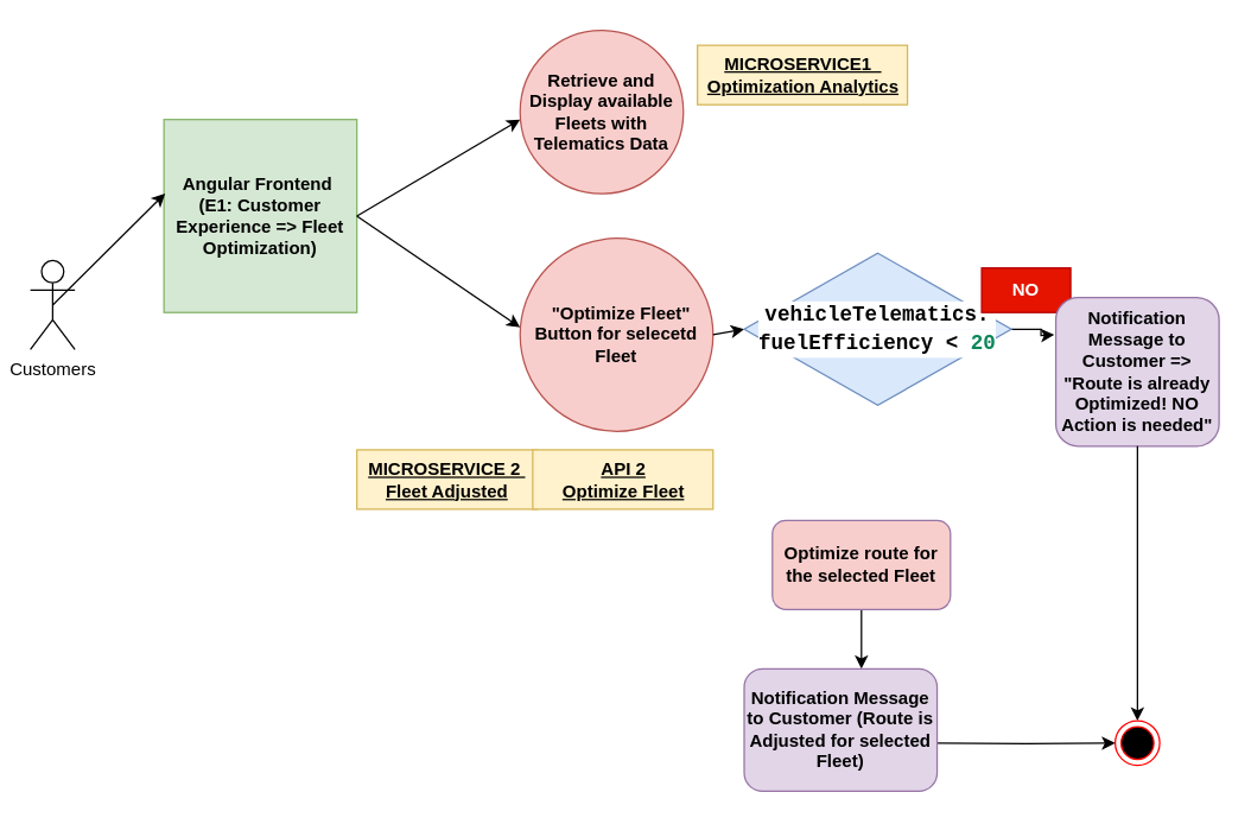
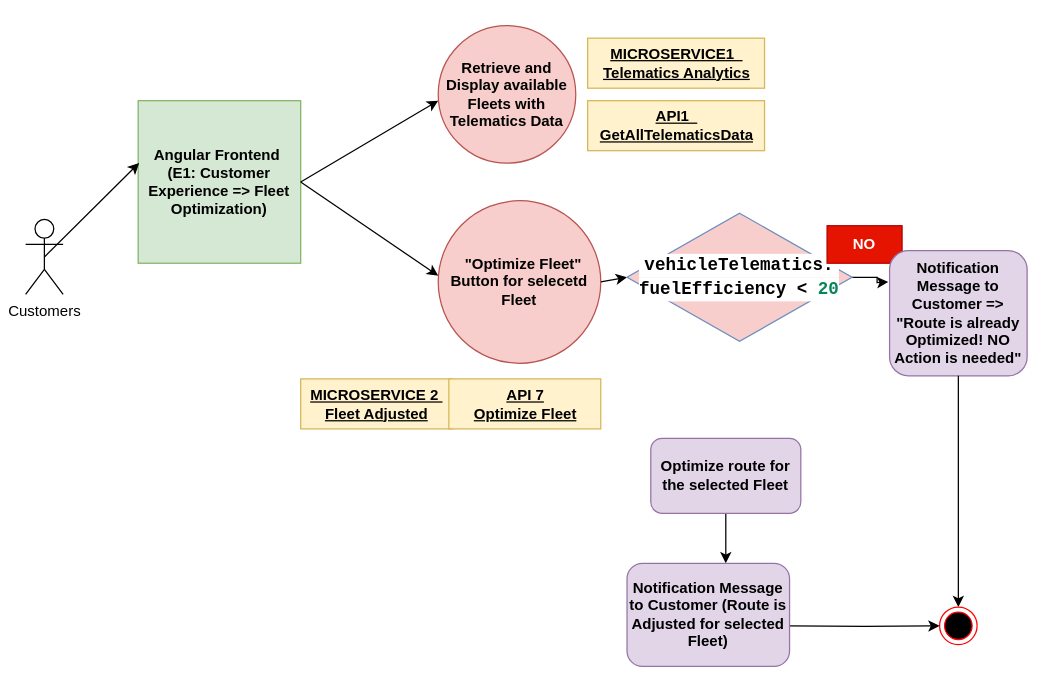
- <mxCell id="19" value="&lt;b&gt;&lt;u&gt;MICROSERVICE1&amp;nbsp;&amp;nbsp;&lt;/u&gt;&lt;/b&gt;&lt;div&gt;&lt;b&gt;&lt;u&gt;Optimization Analytics&lt;/u&gt;&lt;/b&gt;&lt;/div&gt;" style="text;html=1;strokeColor=#d6b656;fillColor=#fff2cc;align=center;verticalAlign=middle;whiteSpace=wrap;rounded=0;" parent="1" vertex="1"><mxGeometry x="469.5" y="30" width="141.5" height="40" as="geometry" /></mxCell>
+ <mxCell id="19" value="&lt;b&gt;&lt;u&gt;MICROSERVICE1&amp;nbsp;&amp;nbsp;&lt;/u&gt;&lt;/b&gt;&lt;div&gt;&lt;b&gt;&lt;u&gt;Telematics Analytics&lt;/u&gt;&lt;/b&gt;&lt;/div&gt;" style="text;html=1;strokeColor=#d6b656;fillColor=#fff2cc;align=center;verticalAlign=middle;whiteSpace=wrap;rounded=0;" parent="1" vertex="1"><mxGeometry x="469.5" y="30" width="141.5" height="40" as="geometry" /></mxCell>
+ <mxCell id="21" value="&lt;b&gt;&lt;u&gt;API1&amp;nbsp;&amp;nbsp;&lt;/u&gt;&lt;/b&gt;&lt;div&gt;&lt;b&gt;&lt;u&gt;GetAllTelematicsData&lt;/u&gt;&lt;/b&gt;&lt;/div&gt;" style="text;html=1;strokeColor=#d6b656;fillColor=#fff2cc;align=center;verticalAlign=middle;whiteSpace=wrap;rounded=0;" parent="1" vertex="1"><mxGeometry x="469.5" y="80" width="141.5" height="40" as="geometry" /></mxCell>
- <mxCell id="11" value="&lt;div style=&quot;background-color: rgb(255, 255, 255); font-family: Consolas, &amp;quot;Courier New&amp;quot;, monospace; font-size: 14px; line-height: 19px; white-space: pre;&quot;&gt;&lt;b&gt;vehicleTelematics.&lt;/b&gt;&lt;/div&gt;&lt;div style=&quot;background-color: rgb(255, 255, 255); font-family: Consolas, &amp;quot;Courier New&amp;quot;, monospace; font-size: 14px; line-height: 19px; white-space: pre;&quot;&gt;&lt;b&gt;fuelEfficiency &amp;lt; &lt;span style=&quot;color: #098658;&quot;&gt;20&lt;/span&gt;&lt;/b&gt;&lt;/div&gt;" style="rhombus;whiteSpace=wrap;html=1;fillColor=#dae8fc;strokeColor=#6c8ebf;" parent="1" vertex="1"><mxGeometry x="501" y="170" width="180" height="102.5" as="geometry" /></mxCell>
+ <mxCell id="11" value="&lt;div style=&quot;background-color: rgb(255, 255, 255); font-family: Consolas, &amp;quot;Courier New&amp;quot;, monospace; font-size: 14px; line-height: 19px; white-space: pre;&quot;&gt;&lt;b&gt;vehicleTelematics.&lt;/b&gt;&lt;/div&gt;&lt;div style=&quot;background-color: rgb(255, 255, 255); font-family: Consolas, &amp;quot;Courier New&amp;quot;, monospace; font-size: 14px; line-height: 19px; white-space: pre;&quot;&gt;&lt;b&gt;fuelEfficiency &amp;lt; &lt;span style=&quot;color: #098658;&quot;&gt;20&lt;/span&gt;&lt;/b&gt;&lt;/div&gt;" style="rhombus;whiteSpace=wrap;html=1;fillColor=#f8cecc;strokeColor=#6c8ebf;" parent="1" vertex="1"><mxGeometry x="501" y="170" width="180" height="102.5" as="geometry" /></mxCell>
- <mxCell id="22" value="&lt;b&gt;&lt;u&gt;API 2&lt;/u&gt;&lt;/b&gt;&lt;div&gt;&lt;b&gt;&lt;u&gt;Optimize Fleet&lt;/u&gt;&lt;/b&gt;&lt;/div&gt;" style="text;html=1;strokeColor=#d6b656;fillColor=#fff2cc;align=center;verticalAlign=middle;whiteSpace=wrap;rounded=0;" parent="1" vertex="1"><mxGeometry x="358.5" y="302.5" width="121.5" height="40" as="geometry" /></mxCell>
+ <mxCell id="22" value="&lt;b&gt;&lt;u&gt;API 7&lt;/u&gt;&lt;/b&gt;&lt;div&gt;&lt;b&gt;&lt;u&gt;Optimize Fleet&lt;/u&gt;&lt;/b&gt;&lt;/div&gt;" style="text;html=1;strokeColor=#d6b656;fillColor=#fff2cc;align=center;verticalAlign=middle;whiteSpace=wrap;rounded=0;" parent="1" vertex="1"><mxGeometry x="358.5" y="302.5" width="121.5" height="40" as="geometry" /></mxCell>
- <mxCell id="13" value="&lt;b&gt;Optimize route for the selected Fleet&lt;/b&gt;" style="rounded=1;whiteSpace=wrap;html=1;fillColor=#f8cecc;strokeColor=#9673a6;" parent="1" vertex="1"><mxGeometry x="520" y="350" width="120" height="60" as="geometry" /></mxCell>
+ <mxCell id="13" value="&lt;b&gt;Optimize route for the selected Fleet&lt;/b&gt;" style="rounded=1;whiteSpace=wrap;html=1;fillColor=#e1d5e7;strokeColor=#9673a6;" parent="1" vertex="1"><mxGeometry x="520" y="350" width="120" height="60" as="geometry" /></mxCell>
